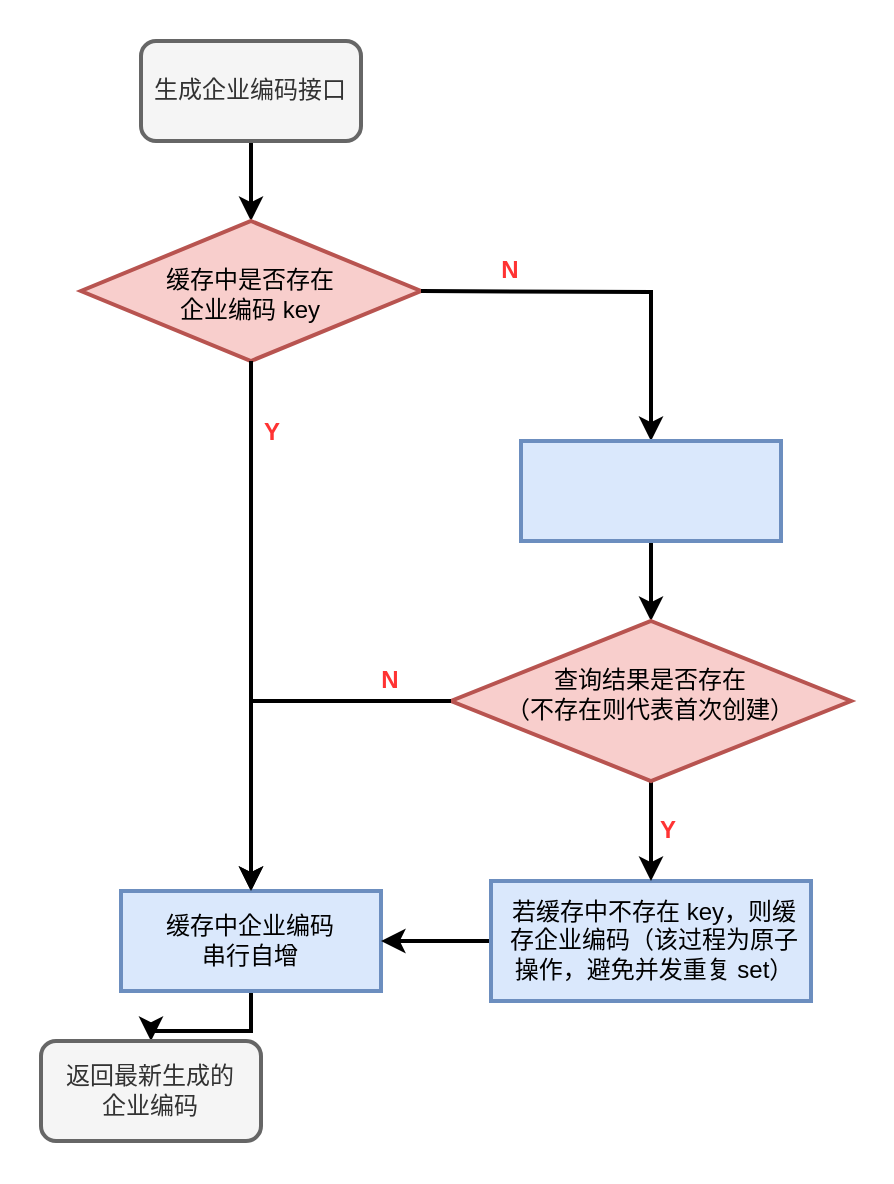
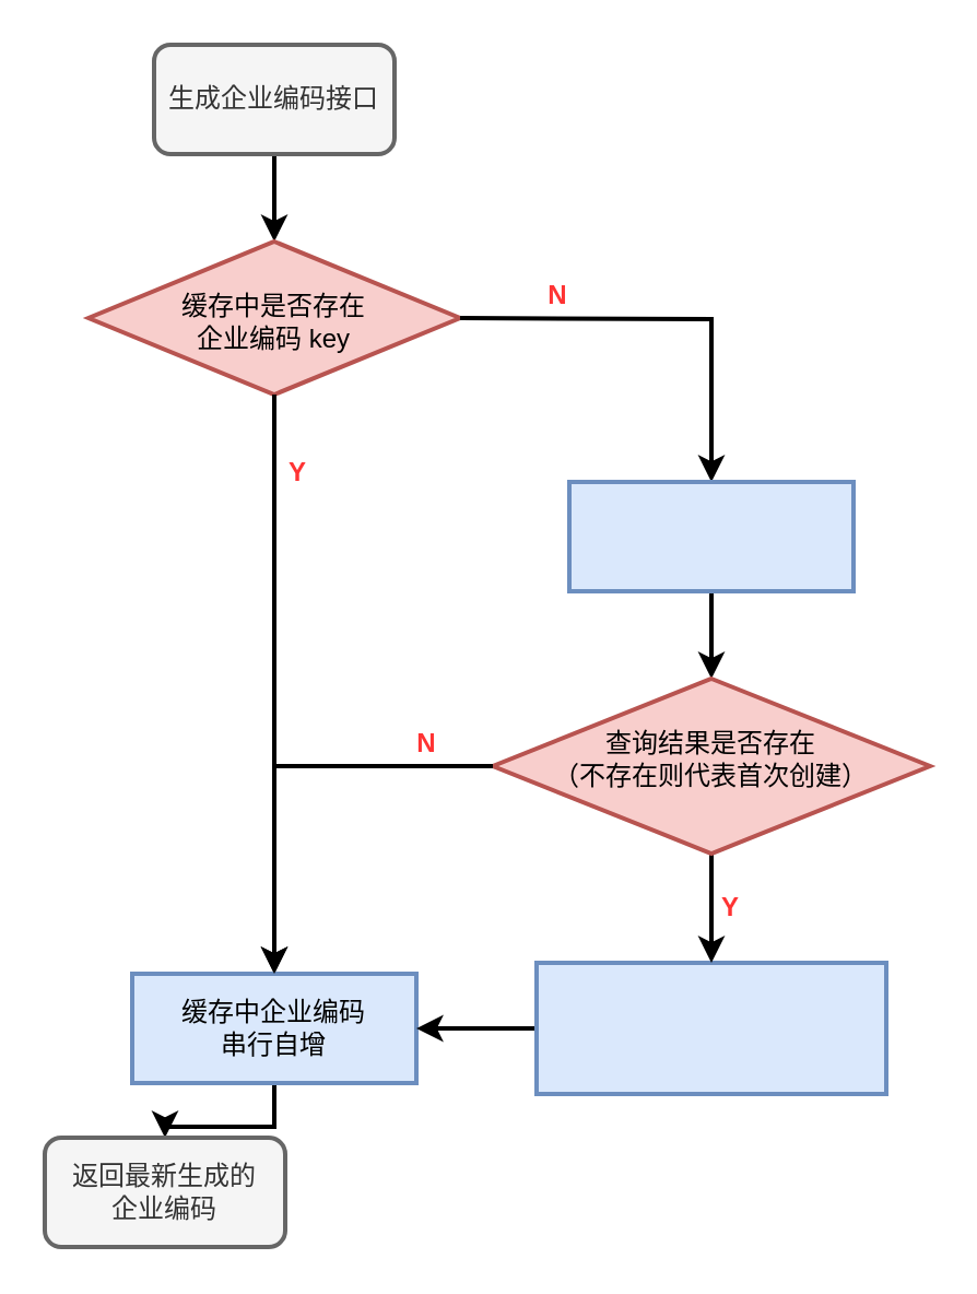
- <mxCell id="16" value="若缓存中不存在 key，则缓存企业编码（该过程为原子操作，避免并发重复 set）" style="text;html=1;strokeColor=none;fillColor=none;align=center;verticalAlign=middle;whiteSpace=wrap;rounded=0;" vertex="1" parent="1"><mxGeometry x="252.5" y="455" width="147.5" height="30" as="geometry" /></mxCell>
